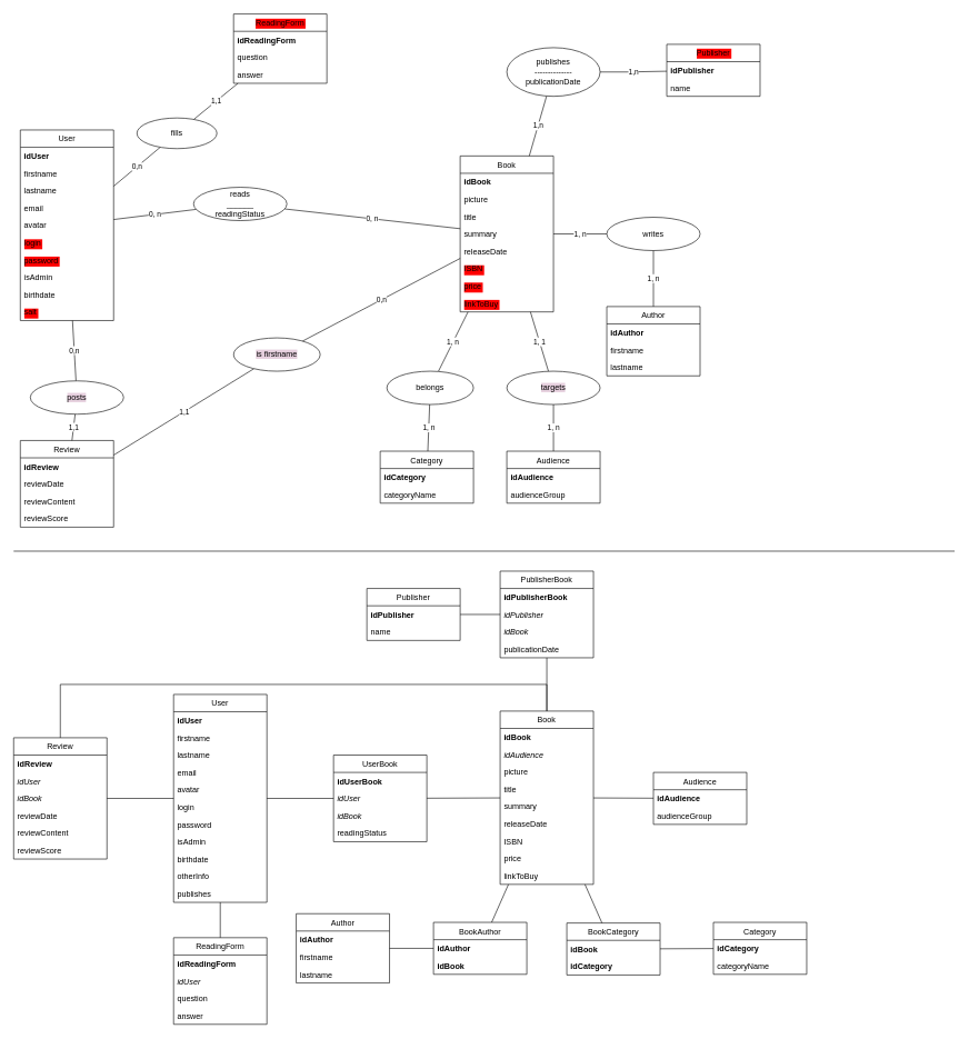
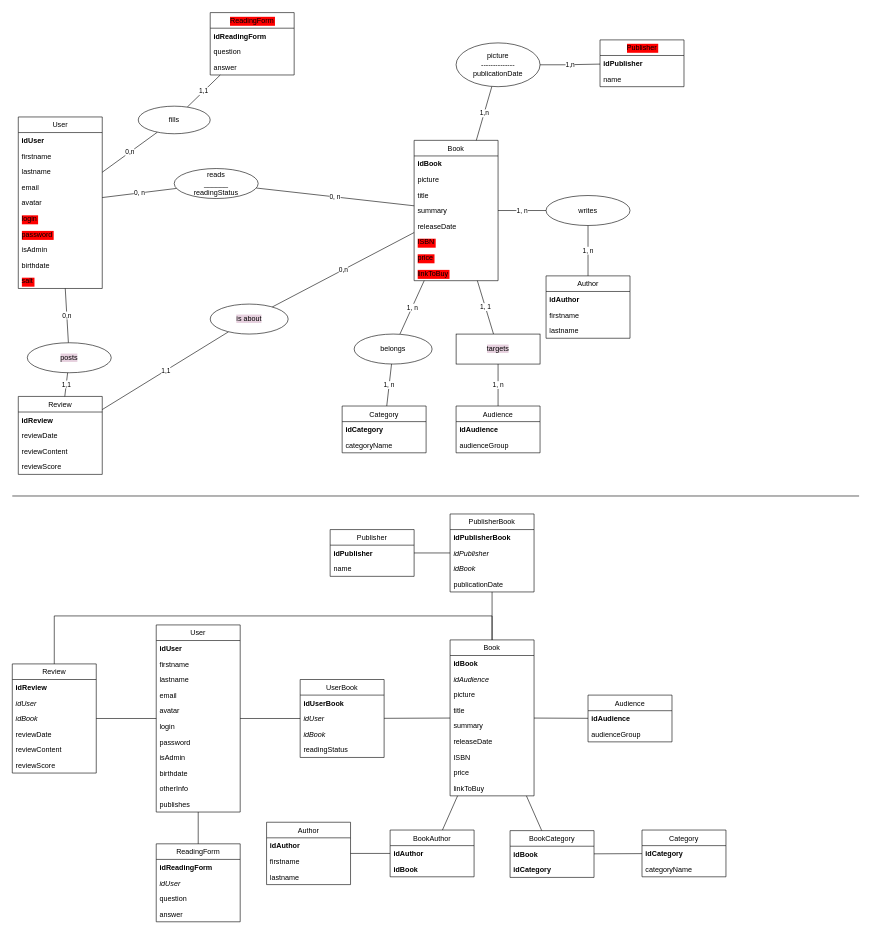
- <mxCell id="54" value="publishes&lt;br&gt;--------------&lt;br&gt;publicationDate" style="ellipse;whiteSpace=wrap;html=1;" parent="1" vertex="1"><mxGeometry x="760" y="70.5" width="140" height="73" as="geometry" /></mxCell>
+ <mxCell id="54" value="picture&lt;br&gt;--------------&lt;br&gt;publicationDate" style="ellipse;whiteSpace=wrap;html=1;" parent="1" vertex="1"><mxGeometry x="760" y="70.5" width="140" height="73" as="geometry" /></mxCell>
- <mxCell id="46" value="fills" style="ellipse;whiteSpace=wrap;html=1;" parent="1" vertex="1"><mxGeometry x="205" y="176" width="120" height="46" as="geometry" /></mxCell>
+ <mxCell id="46" value="fills" style="ellipse;whiteSpace=wrap;html=1;" parent="1" vertex="1"><mxGeometry x="230" y="176" width="120" height="46" as="geometry" /></mxCell>
- <mxCell id="13" value="&lt;span style=&quot;background-color: rgb(230 , 208 , 222)&quot;&gt;is firstname&lt;/span&gt;" style="ellipse;whiteSpace=wrap;html=1;" parent="1" vertex="1"><mxGeometry x="350" y="506" width="130" height="50" as="geometry" /></mxCell>
+ <mxCell id="13" value="&lt;span style=&quot;background-color: rgb(230 , 208 , 222)&quot;&gt;is about&lt;/span&gt;" style="ellipse;whiteSpace=wrap;html=1;" parent="1" vertex="1"><mxGeometry x="350" y="506" width="130" height="50" as="geometry" /></mxCell>
- <mxCell id="17" value="belongs" style="ellipse;whiteSpace=wrap;html=1;" parent="1" vertex="1"><mxGeometry x="580" y="556" width="130" height="50" as="geometry" /></mxCell>
+ <mxCell id="17" value="belongs" style="ellipse;whiteSpace=wrap;html=1;" parent="1" vertex="1"><mxGeometry x="590" y="556" width="130" height="50" as="geometry" /></mxCell>
- <mxCell id="19" value="&lt;span style=&quot;background-color: rgb(230 , 208 , 222)&quot;&gt;targets&lt;/span&gt;" style="ellipse;whiteSpace=wrap;html=1;" parent="1" vertex="1"><mxGeometry x="760" y="556" width="140" height="50" as="geometry" /></mxCell>
+ <mxCell id="19" value="&lt;span style=&quot;background-color: rgb(230 , 208 , 222)&quot;&gt;targets&lt;/span&gt;" style="whiteSpace=wrap;html=1;rounded=0;" parent="1" vertex="1"><mxGeometry x="760" y="556" width="140" height="50" as="geometry" /></mxCell>
